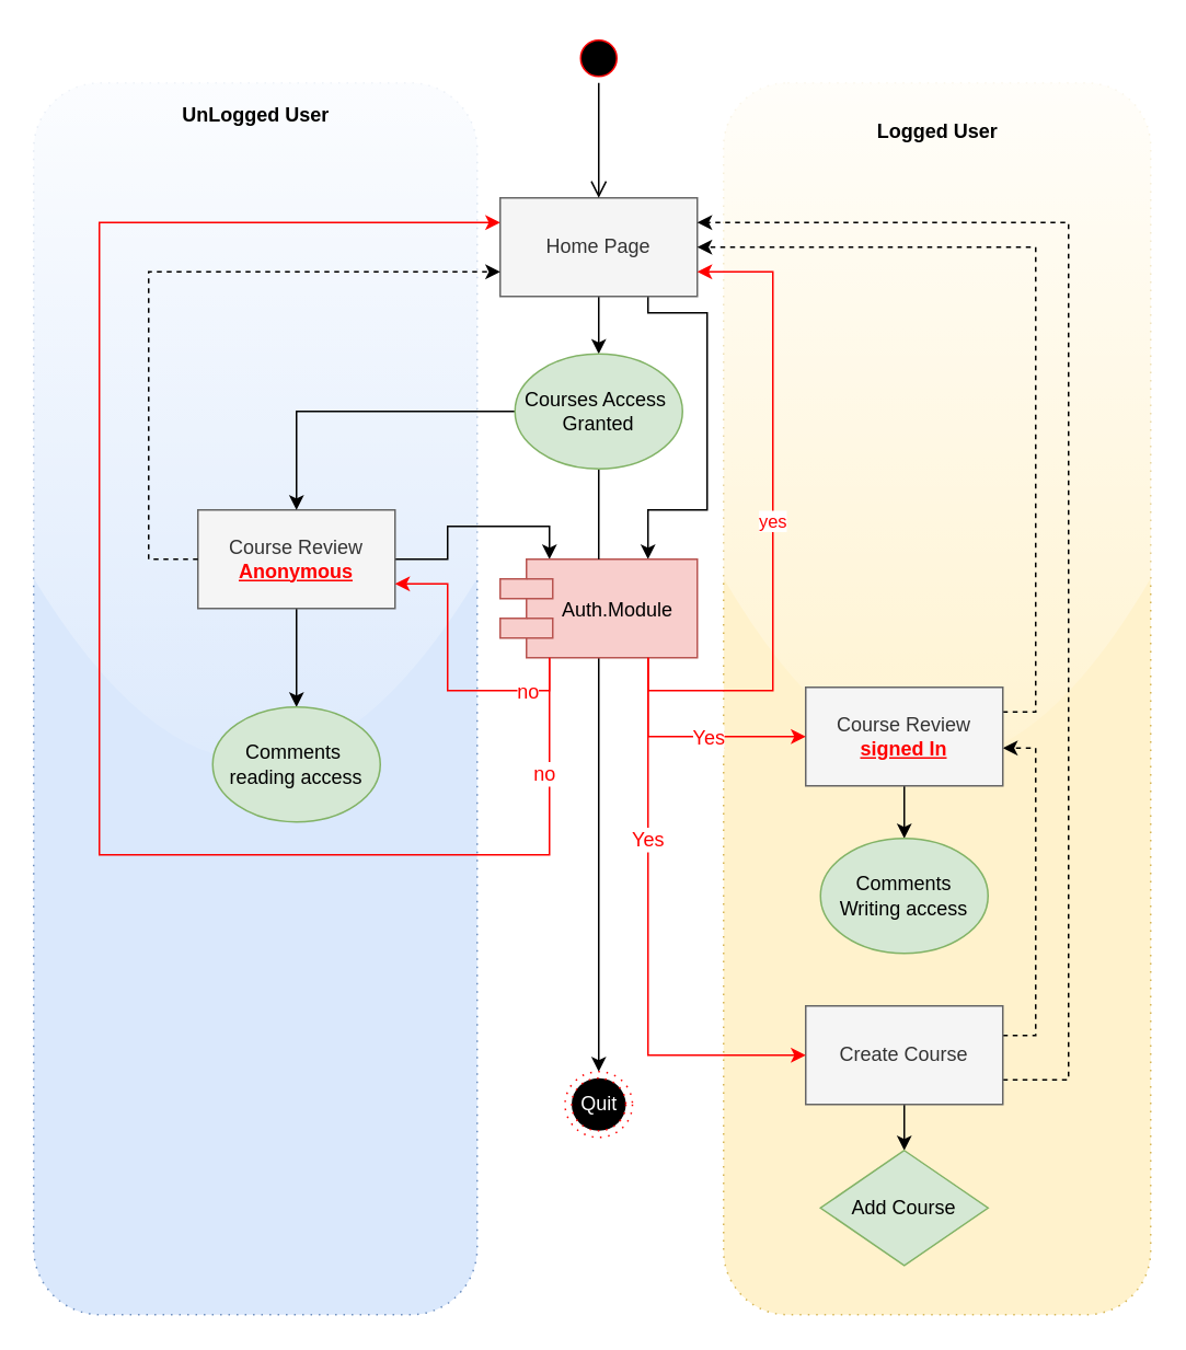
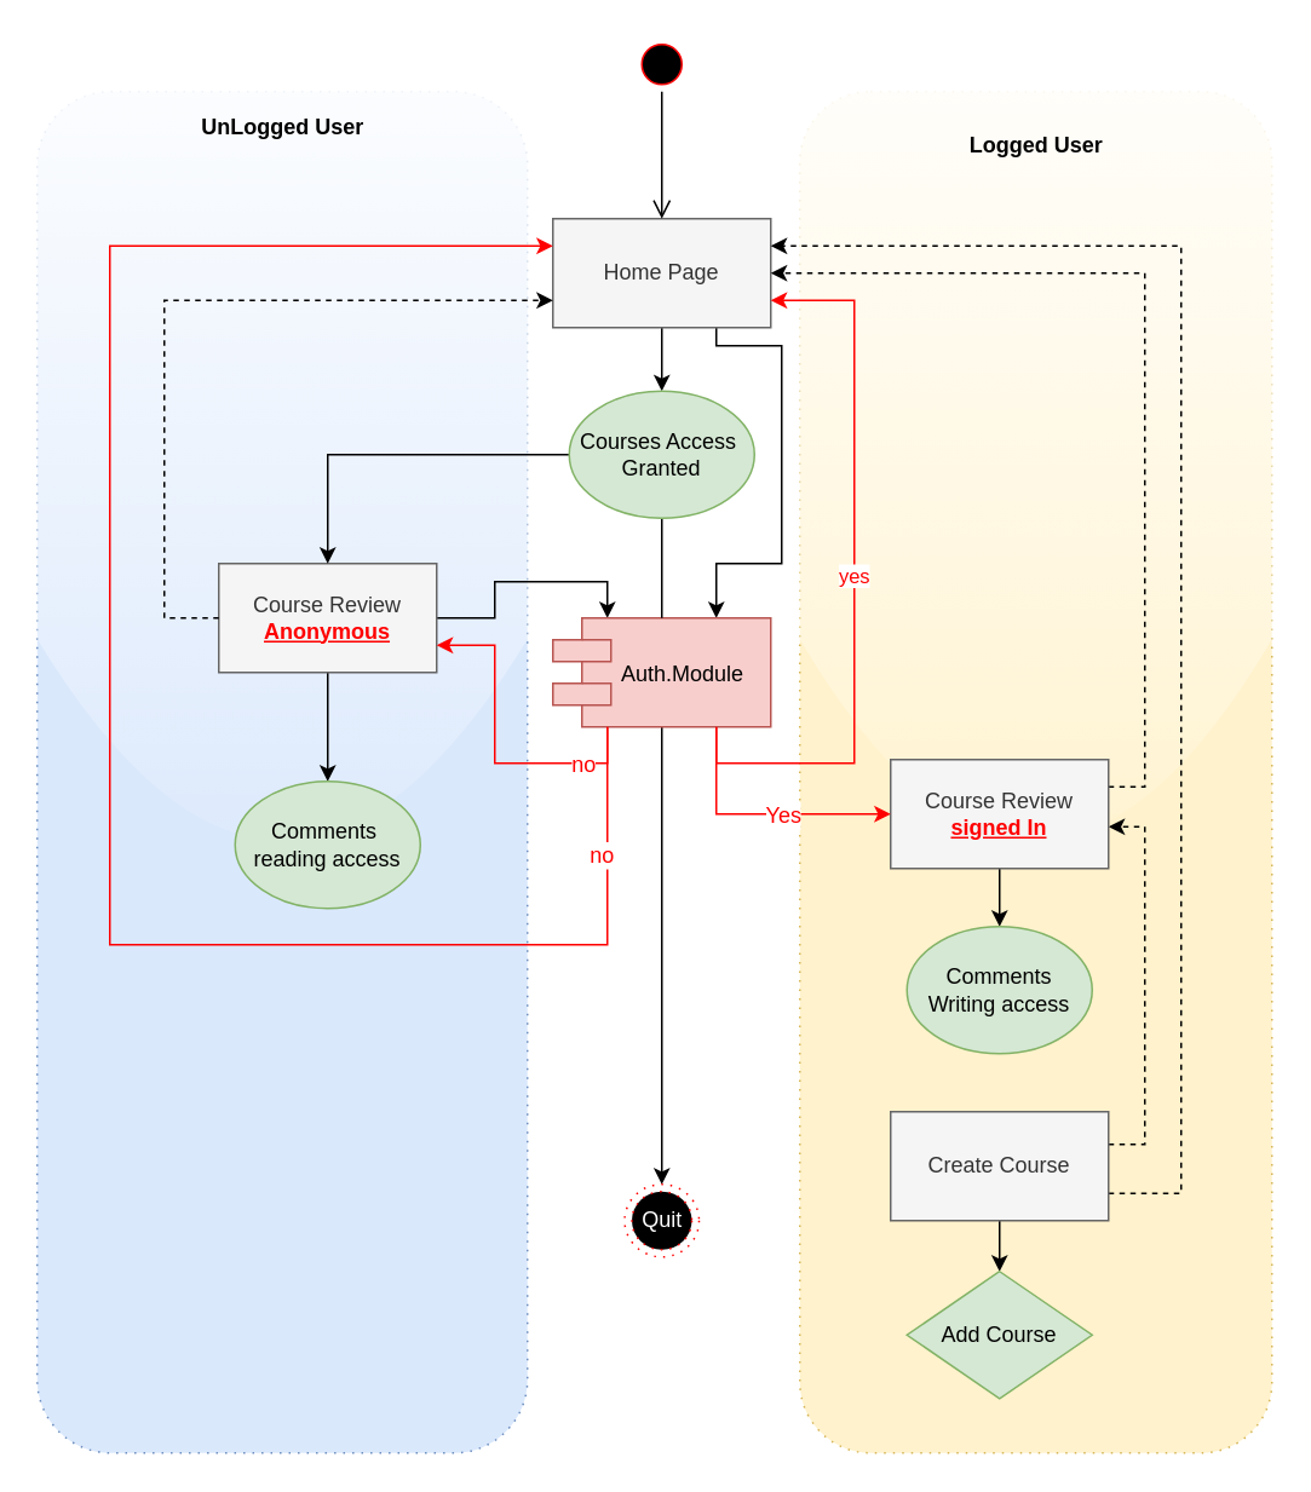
- <mxCell id="31" style="edgeStyle=orthogonalEdgeStyle;rounded=0;orthogonalLoop=1;jettySize=auto;html=1;exitX=0.75;exitY=1;exitDx=0;exitDy=0;strokeColor=#FF0000;entryX=0;entryY=0.5;entryDx=0;entryDy=0;" parent="1" source="23" target="15" edge="1"><mxGeometry relative="1" as="geometry"><mxPoint x="320" y="540" as="targetPoint" /><mxPoint x="344" y="410" as="sourcePoint" /><Array as="points"><mxPoint x="394" y="642" /></Array></mxGeometry></mxCell>
- <mxCell id="32" value="&lt;font color=&quot;#ff0000&quot;&gt;Yes&lt;/font&gt;" style="text;html=1;align=center;verticalAlign=middle;resizable=0;points=[];;labelBackgroundColor=#ffffff;" parent="31" vertex="1" connectable="0"><mxGeometry x="-0.351" y="-1" relative="1" as="geometry"><mxPoint as="offset" /></mxGeometry></mxCell>
